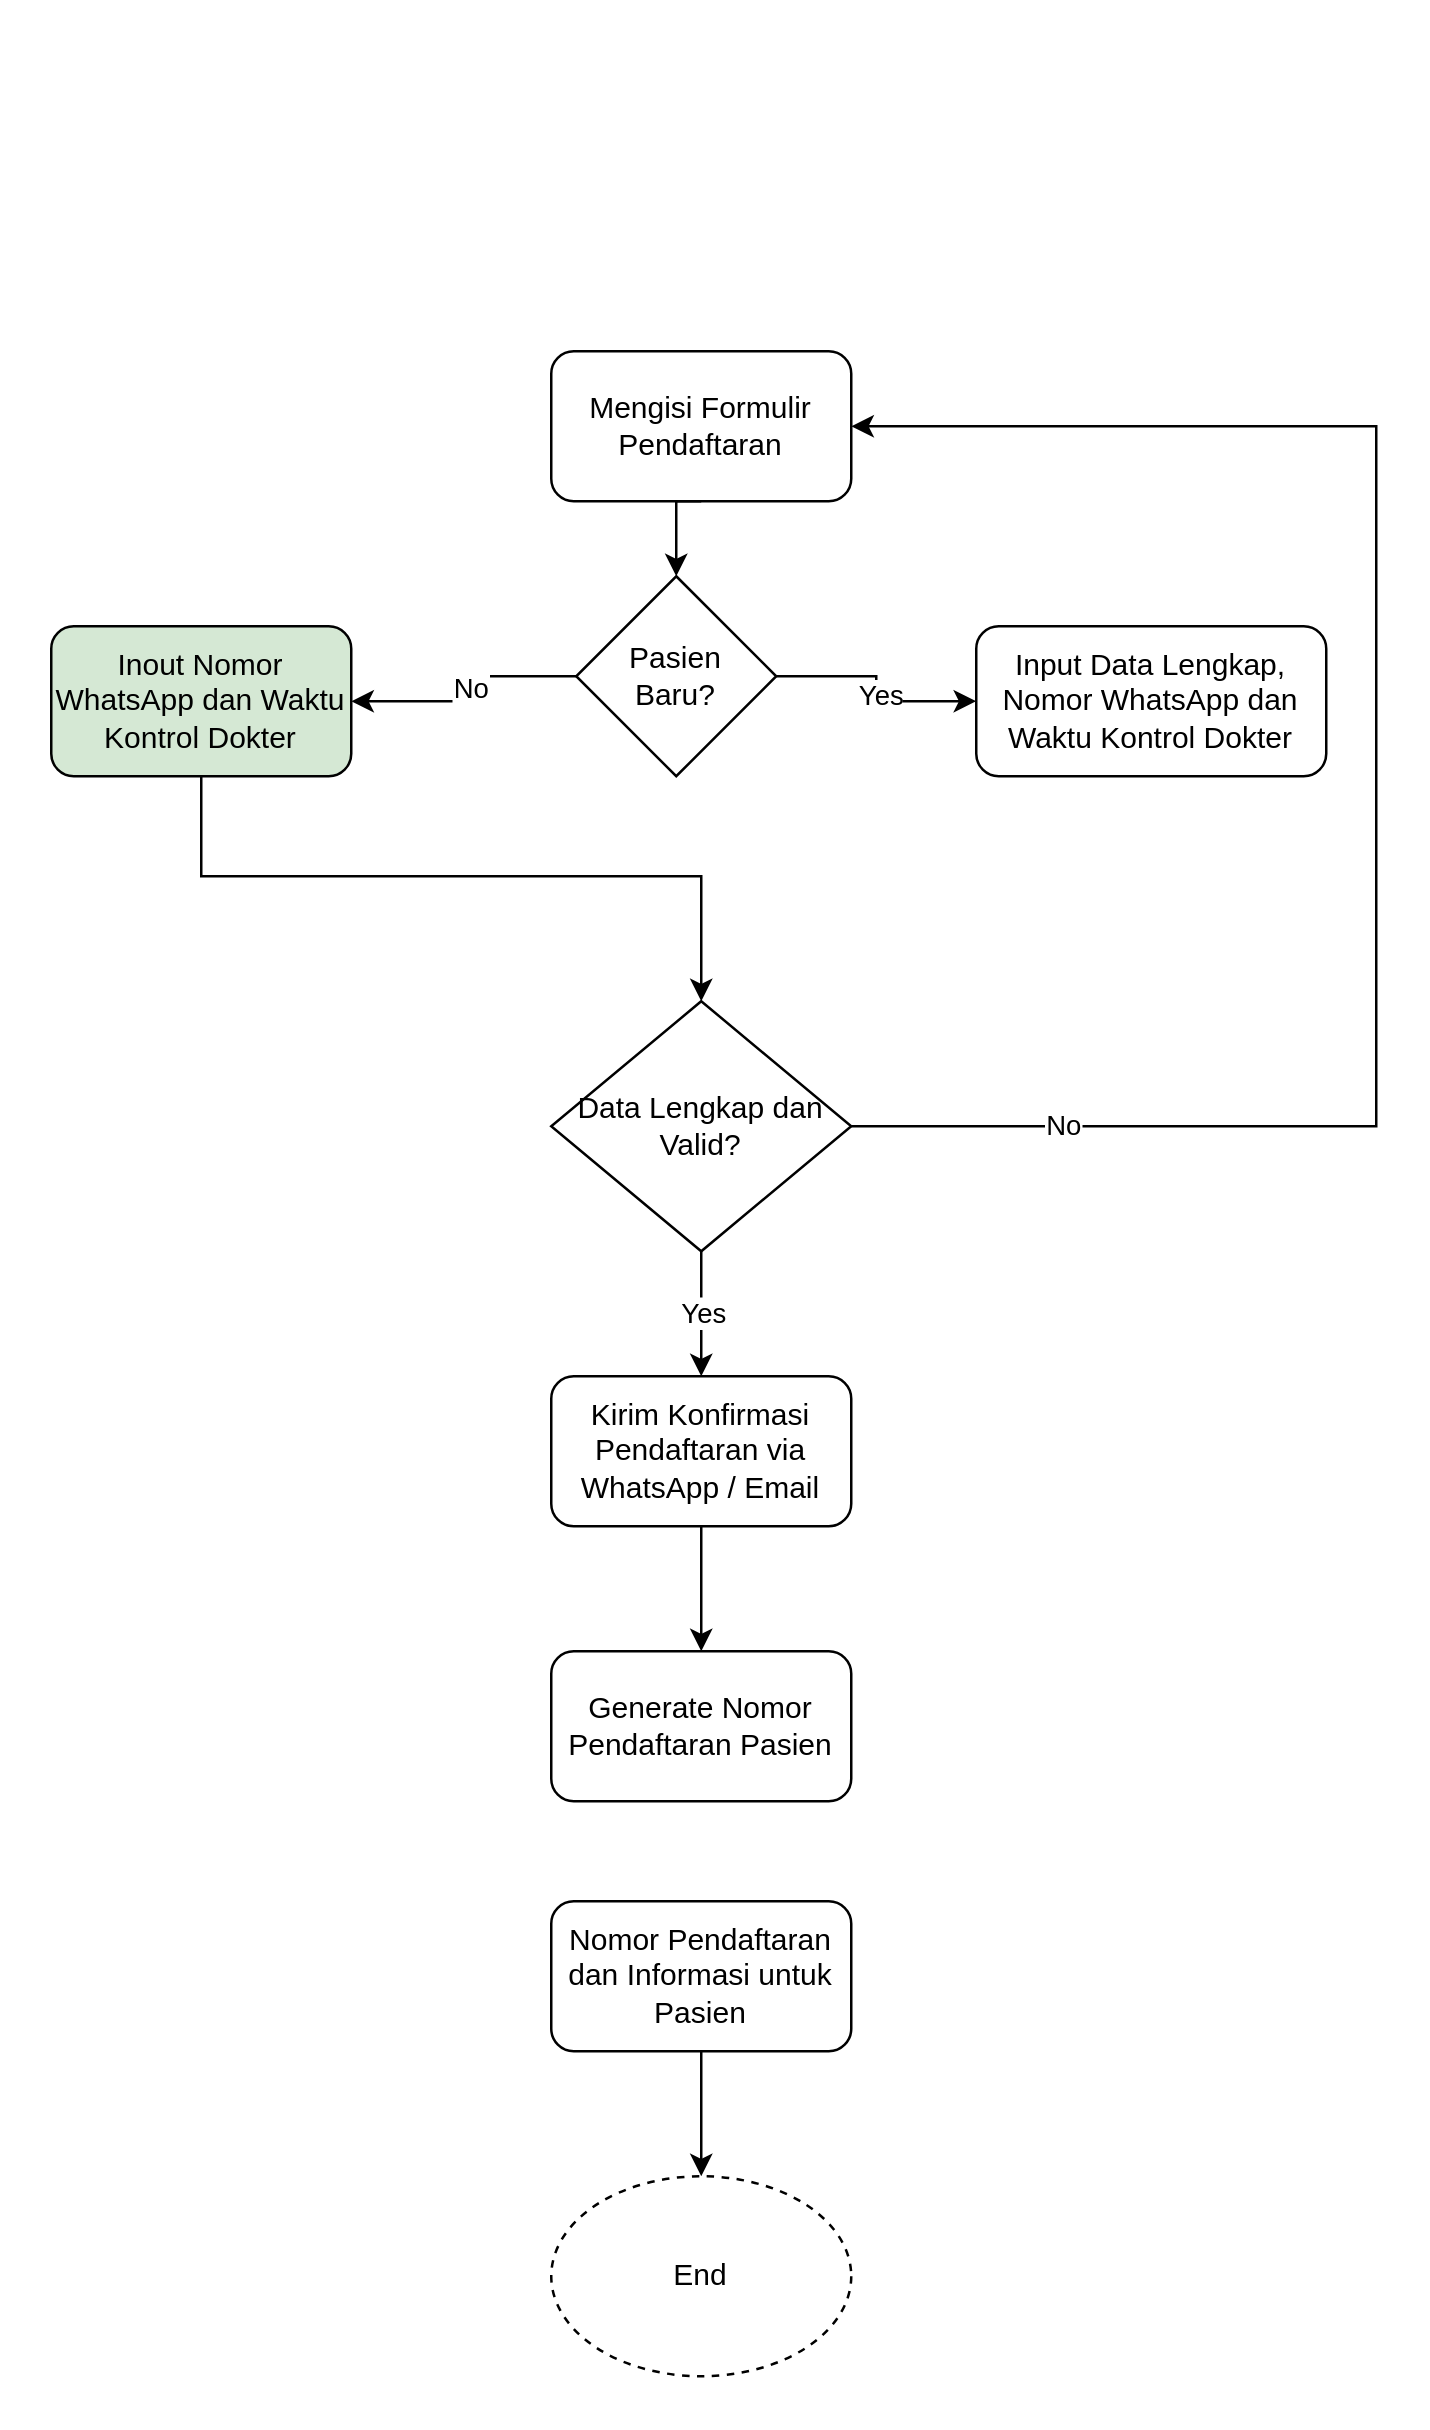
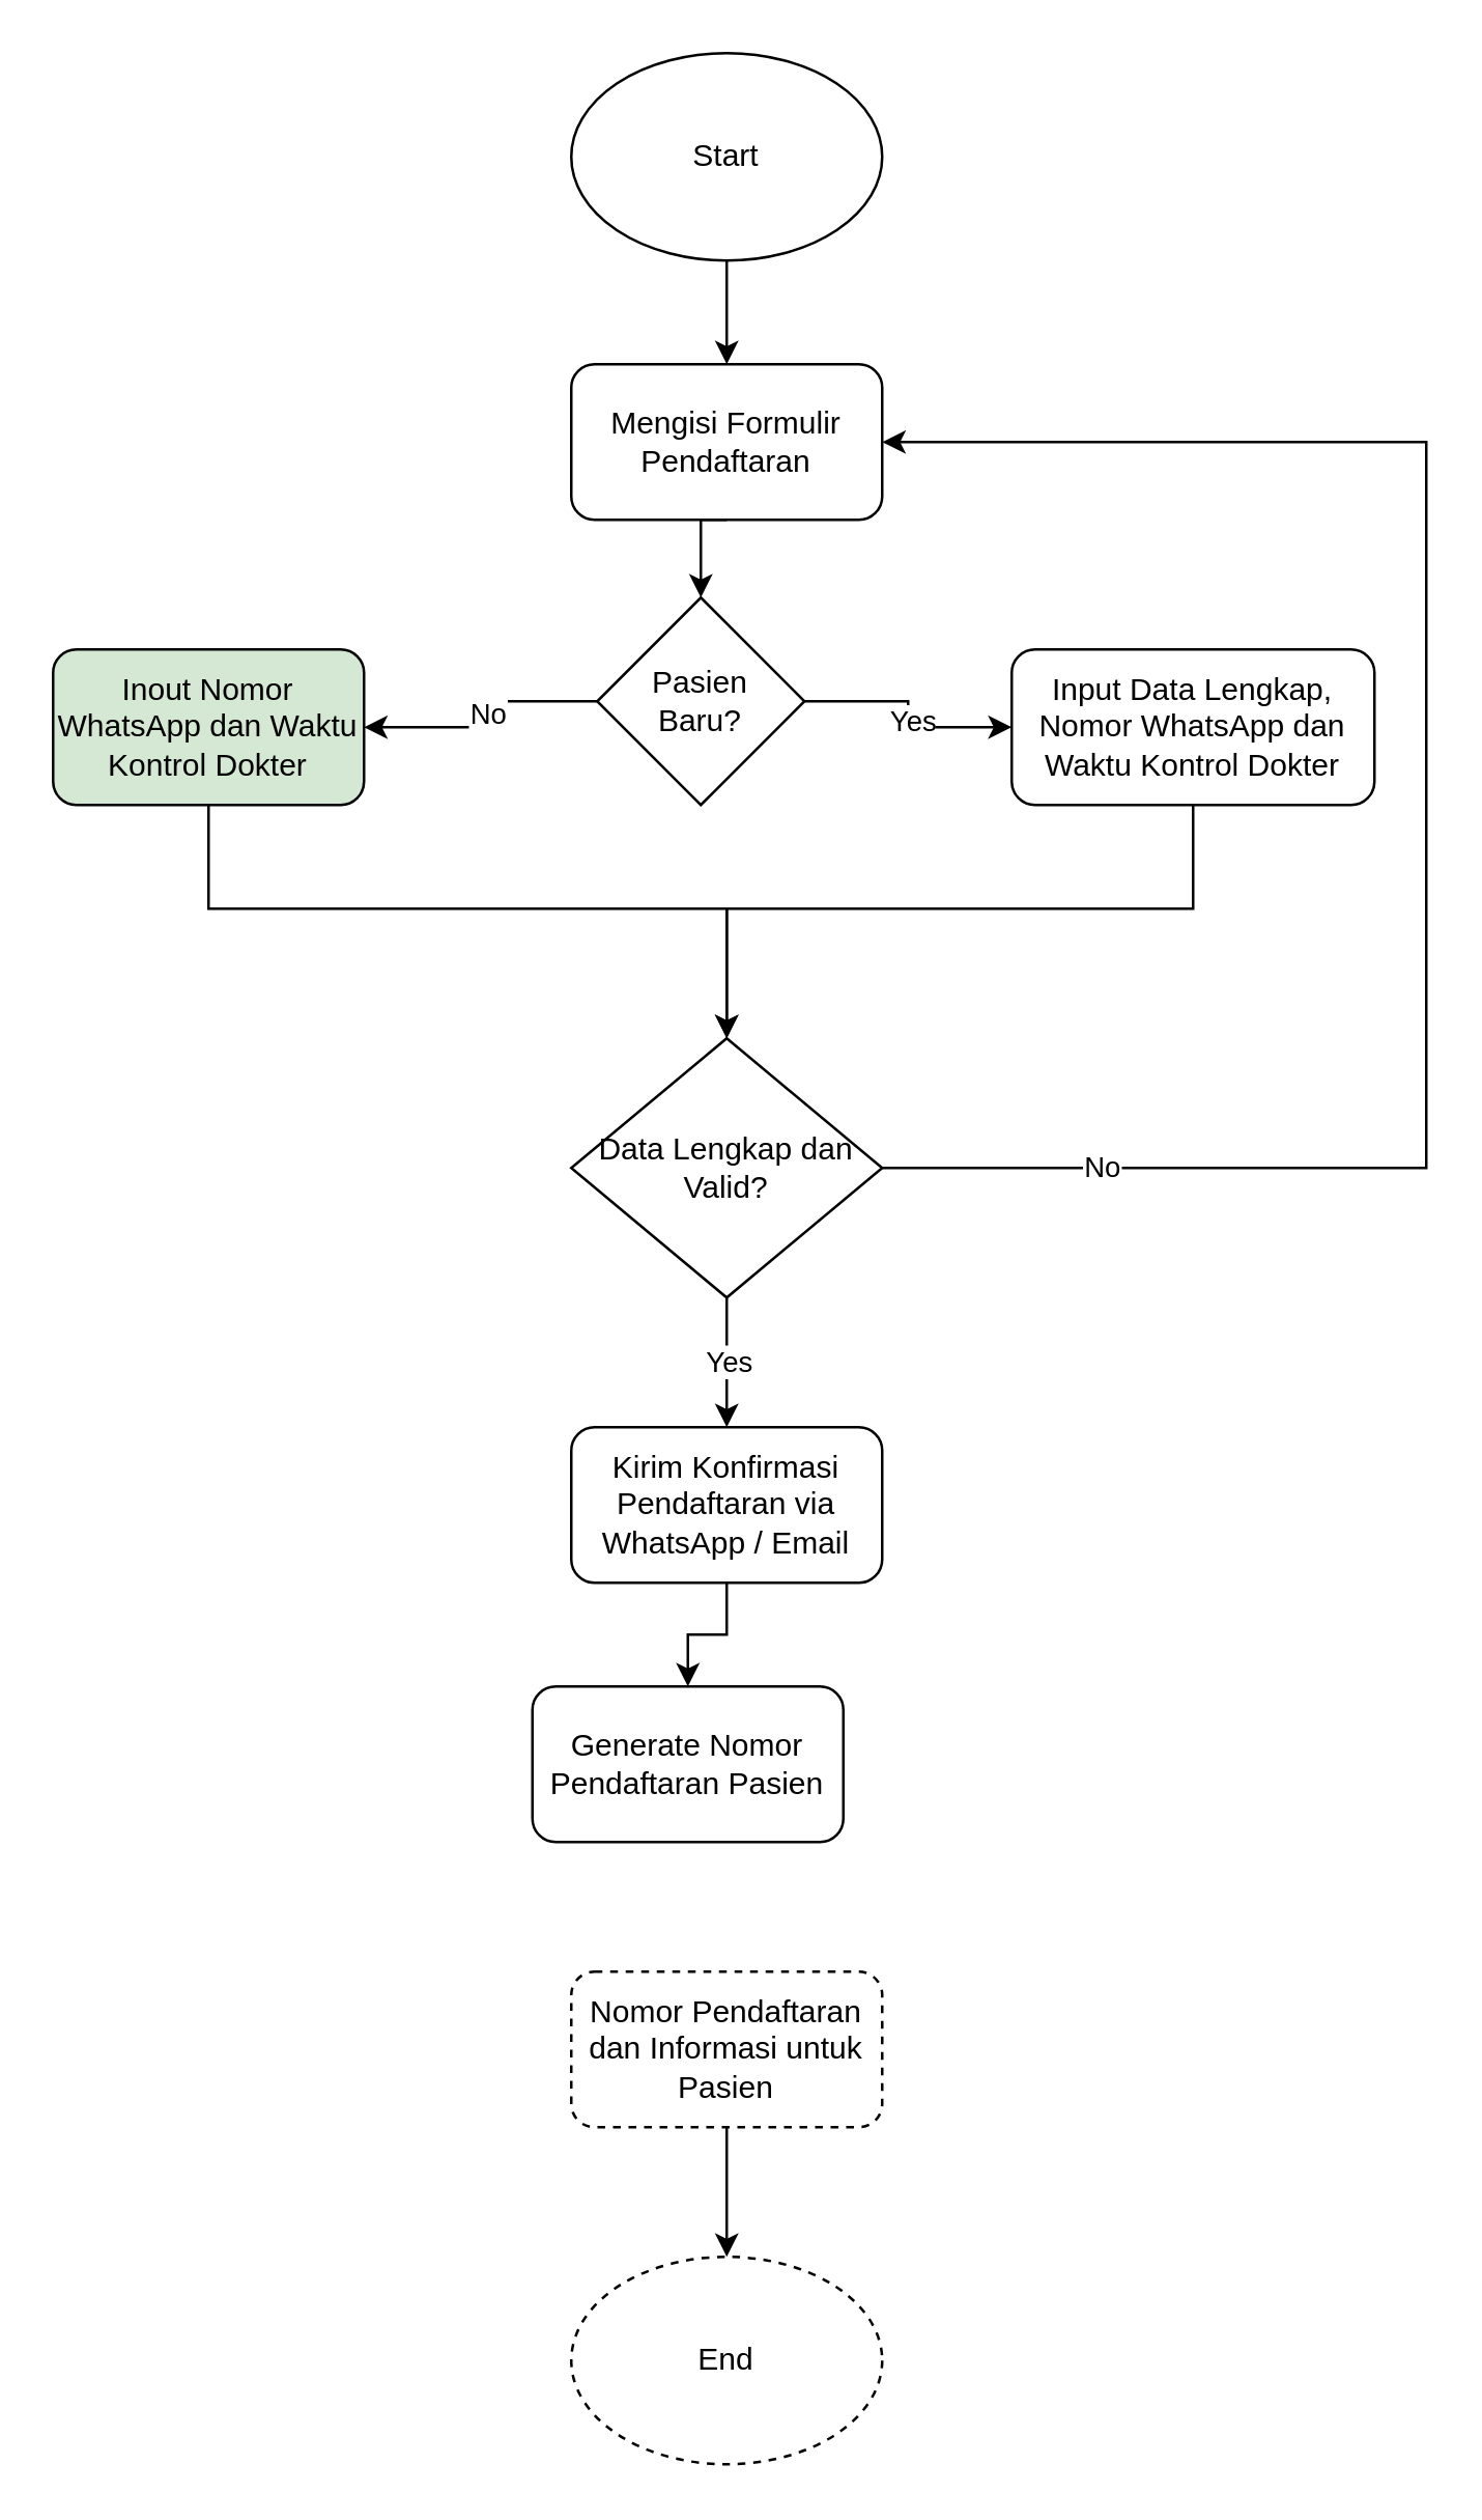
+ <mxCell id="3" value="Start" style="ellipse;whiteSpace=wrap;html=1;" vertex="1" parent="1"><mxGeometry x="220" y="20" width="120" height="80" as="geometry" /></mxCell>
+ <mxCell id="2" style="edgeStyle=orthogonalEdgeStyle;rounded=0;orthogonalLoop=1;jettySize=auto;html=1;exitX=0.5;exitY=1;exitDx=0;exitDy=0;entryX=0.5;entryY=0;entryDx=0;entryDy=0;" edge="1" parent="1" source="3" target="5"><mxGeometry relative="1" as="geometry" /></mxCell>
+ <mxCell id="11" style="edgeStyle=orthogonalEdgeStyle;rounded=0;orthogonalLoop=1;jettySize=auto;html=1;" edge="1" parent="1" source="12" target="19"><mxGeometry relative="1" as="geometry"><Array as="points"><mxPoint x="460" y="350" /><mxPoint x="280" y="350" /></Array></mxGeometry></mxCell>
- <mxCell id="22" value="Generate Nomor Pendaftaran Pasien" style="rounded=1;whiteSpace=wrap;html=1;" vertex="1" parent="1"><mxGeometry x="220" y="660" width="120" height="60" as="geometry" /></mxCell>
+ <mxCell id="22" value="Generate Nomor Pendaftaran Pasien" style="rounded=1;whiteSpace=wrap;html=1;" vertex="1" parent="1"><mxGeometry x="205" y="650" width="120" height="60" as="geometry" /></mxCell>
- <mxCell id="24" value="Nomor Pendaftaran dan Informasi untuk Pasien" style="rounded=1;whiteSpace=wrap;html=1;" vertex="1" parent="1"><mxGeometry x="220" y="760" width="120" height="60" as="geometry" /></mxCell>
+ <mxCell id="24" value="Nomor Pendaftaran dan Informasi untuk Pasien" style="rounded=1;whiteSpace=wrap;html=1;dashed=1;" vertex="1" parent="1"><mxGeometry x="220" y="760" width="120" height="60" as="geometry" /></mxCell>
